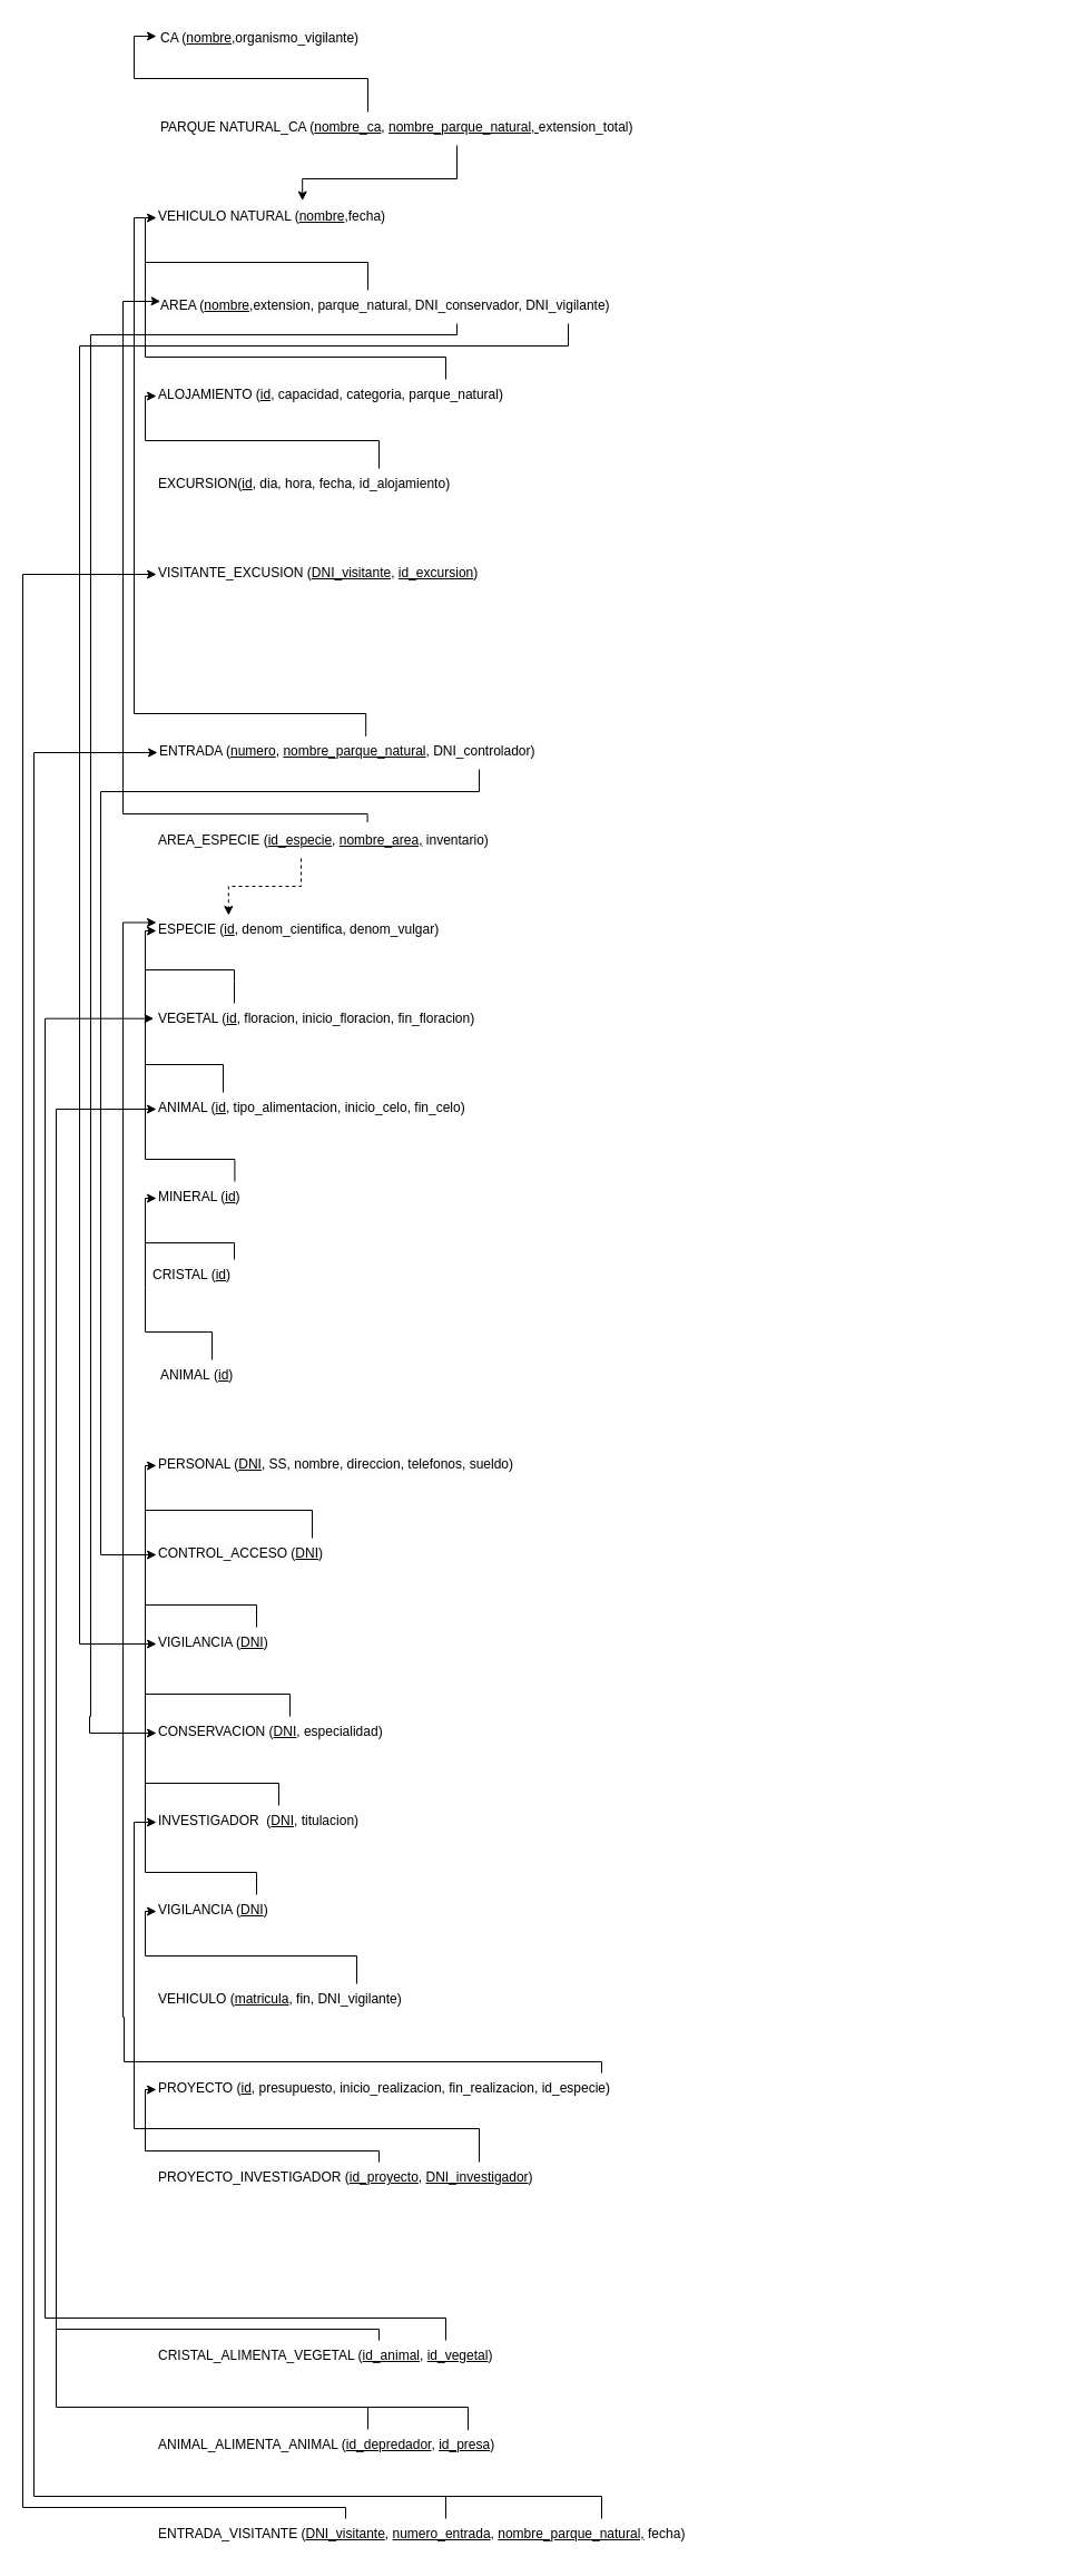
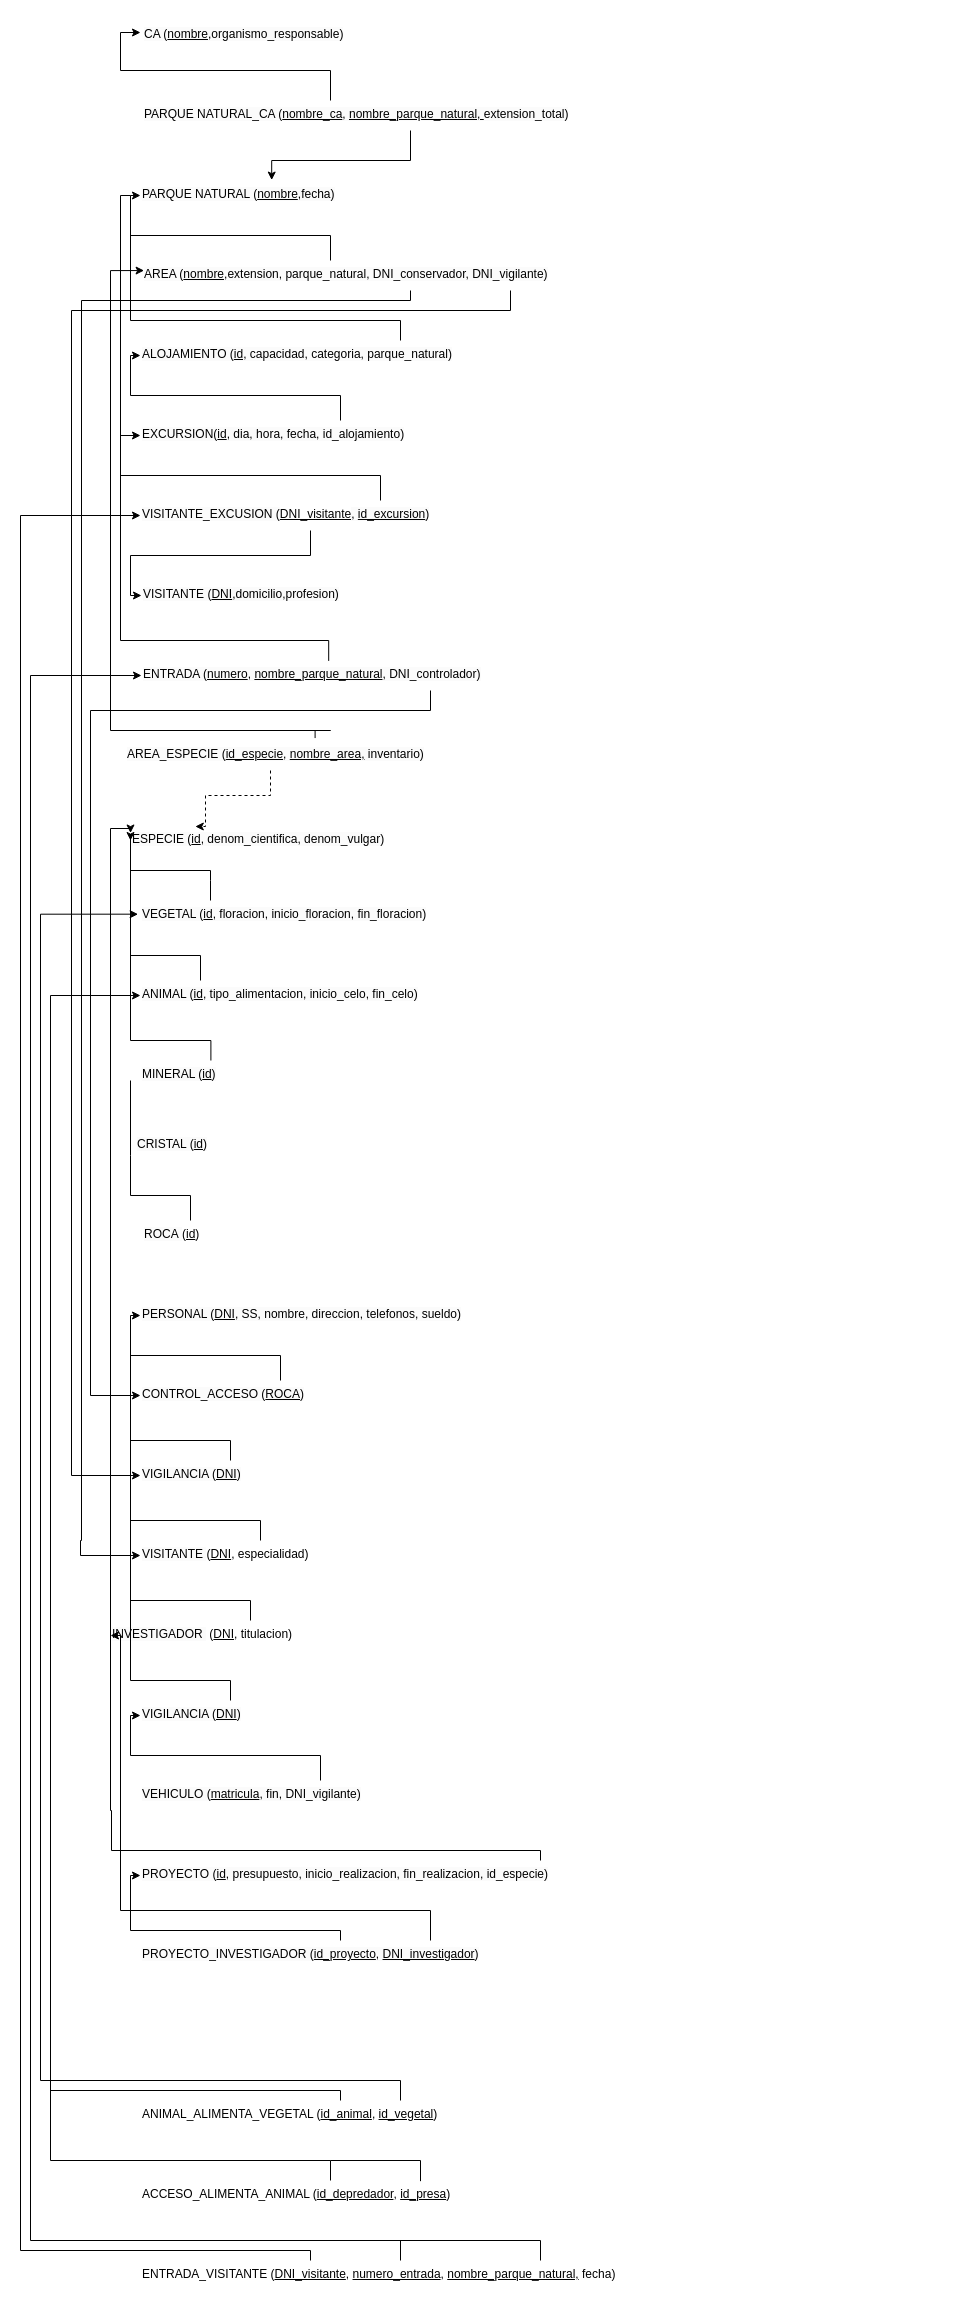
- <mxCell id="17" value="&lt;span style=&quot;color: rgb(0, 0, 0); font-family: Helvetica; font-size: 12px; font-style: normal; font-variant-ligatures: normal; font-variant-caps: normal; font-weight: 400; letter-spacing: normal; orphans: 2; text-align: center; text-indent: 0px; text-transform: none; widows: 2; word-spacing: 0px; -webkit-text-stroke-width: 0px; background-color: rgb(251, 251, 251); text-decoration-thickness: initial; text-decoration-style: initial; text-decoration-color: initial; float: none; display: inline !important;&quot;&gt;CA (&lt;u&gt;nombre&lt;/u&gt;,organismo_vigilante)&lt;/span&gt;" style="text;whiteSpace=wrap;html=1;" parent="1" vertex="1"><mxGeometry x="142" y="20" width="798" height="30" as="geometry" /></mxCell>
+ <mxCell id="17" value="&lt;span style=&quot;color: rgb(0, 0, 0); font-family: Helvetica; font-size: 12px; font-style: normal; font-variant-ligatures: normal; font-variant-caps: normal; font-weight: 400; letter-spacing: normal; orphans: 2; text-align: center; text-indent: 0px; text-transform: none; widows: 2; word-spacing: 0px; -webkit-text-stroke-width: 0px; background-color: rgb(251, 251, 251); text-decoration-thickness: initial; text-decoration-style: initial; text-decoration-color: initial; float: none; display: inline !important;&quot;&gt;CA (&lt;u&gt;nombre&lt;/u&gt;,organismo_responsable)&lt;/span&gt;" style="text;whiteSpace=wrap;html=1;" parent="1" vertex="1"><mxGeometry x="142" y="20" width="798" height="30" as="geometry" /></mxCell>
- <mxCell id="18" value="&lt;span style=&quot;color: rgb(0, 0, 0); font-family: Helvetica; font-size: 12px; font-style: normal; font-variant-ligatures: normal; font-variant-caps: normal; font-weight: 400; letter-spacing: normal; orphans: 2; text-align: center; text-indent: 0px; text-transform: none; widows: 2; word-spacing: 0px; -webkit-text-stroke-width: 0px; background-color: rgb(251, 251, 251); text-decoration-thickness: initial; text-decoration-style: initial; text-decoration-color: initial; float: none; display: inline !important;&quot;&gt;VEHICULO NATURAL (&lt;u&gt;nombre&lt;/u&gt;,fecha)&lt;/span&gt;" style="text;whiteSpace=wrap;html=1;" parent="1" vertex="1"><mxGeometry x="140" y="180" width="800" height="30" as="geometry" /></mxCell>
+ <mxCell id="18" value="&lt;span style=&quot;color: rgb(0, 0, 0); font-family: Helvetica; font-size: 12px; font-style: normal; font-variant-ligatures: normal; font-variant-caps: normal; font-weight: 400; letter-spacing: normal; orphans: 2; text-align: center; text-indent: 0px; text-transform: none; widows: 2; word-spacing: 0px; -webkit-text-stroke-width: 0px; background-color: rgb(251, 251, 251); text-decoration-thickness: initial; text-decoration-style: initial; text-decoration-color: initial; float: none; display: inline !important;&quot;&gt;PARQUE NATURAL (&lt;u&gt;nombre&lt;/u&gt;,fecha)&lt;/span&gt;" style="text;whiteSpace=wrap;html=1;" parent="1" vertex="1"><mxGeometry x="140" y="180" width="800" height="30" as="geometry" /></mxCell>
+ <mxCell id="45" style="edgeStyle=orthogonalEdgeStyle;rounded=0;orthogonalLoop=1;jettySize=auto;html=1;entryX=0;entryY=0.5;entryDx=0;entryDy=0;" edge="1" parent="1" source="47" target="3"><mxGeometry relative="1" as="geometry"><Array as="points"><mxPoint x="380" y="475" /><mxPoint x="120" y="475" /><mxPoint x="120" y="435" /></Array></mxGeometry></mxCell>
+ <mxCell id="46" style="edgeStyle=orthogonalEdgeStyle;rounded=0;orthogonalLoop=1;jettySize=auto;html=1;entryX=0;entryY=0.5;entryDx=0;entryDy=0;" edge="1" parent="1" source="47" target="4"><mxGeometry relative="1" as="geometry"><Array as="points"><mxPoint x="310" y="555" /><mxPoint x="130" y="555" /><mxPoint x="130" y="595" /></Array></mxGeometry></mxCell>
+ <mxCell id="4" value="&lt;span style=&quot;color: rgb(0, 0, 0); font-family: Helvetica; font-size: 12px; font-style: normal; font-variant-ligatures: normal; font-variant-caps: normal; font-weight: 400; letter-spacing: normal; orphans: 2; text-align: center; text-indent: 0px; text-transform: none; widows: 2; word-spacing: 0px; -webkit-text-stroke-width: 0px; background-color: rgb(251, 251, 251); text-decoration-thickness: initial; text-decoration-style: initial; text-decoration-color: initial; float: none; display: inline !important;&quot;&gt;VISITANTE (&lt;u&gt;DNI&lt;/u&gt;,domicilio,profesion)&lt;/span&gt;" style="text;whiteSpace=wrap;html=1;" parent="1" vertex="1"><mxGeometry x="141" y="580" width="800" height="30" as="geometry" /></mxCell>
- <mxCell id="49" value="&lt;span style=&quot;color: rgb(0, 0, 0); font-family: Helvetica; font-size: 12px; font-style: normal; font-variant-ligatures: normal; font-variant-caps: normal; font-weight: 400; letter-spacing: normal; orphans: 2; text-align: center; text-indent: 0px; text-transform: none; widows: 2; word-spacing: 0px; -webkit-text-stroke-width: 0px; background-color: rgb(251, 251, 251); text-decoration-thickness: initial; text-decoration-style: initial; text-decoration-color: initial; float: none; display: inline !important;&quot;&gt;AREA_ESPECIE (&lt;u&gt;id_especie&lt;/u&gt;, &lt;u&gt;nombre_area,&lt;/u&gt; inventario)&lt;/span&gt;" style="text;whiteSpace=wrap;html=1;" vertex="1" parent="1"><mxGeometry x="140" y="740" width="800" height="30" as="geometry" /></mxCell>
+ <mxCell id="49" value="&lt;span style=&quot;color: rgb(0, 0, 0); font-family: Helvetica; font-size: 12px; font-style: normal; font-variant-ligatures: normal; font-variant-caps: normal; font-weight: 400; letter-spacing: normal; orphans: 2; text-align: center; text-indent: 0px; text-transform: none; widows: 2; word-spacing: 0px; -webkit-text-stroke-width: 0px; background-color: rgb(251, 251, 251); text-decoration-thickness: initial; text-decoration-style: initial; text-decoration-color: initial; float: none; display: inline !important;&quot;&gt;AREA_ESPECIE (&lt;u&gt;id_especie&lt;/u&gt;, &lt;u&gt;nombre_area,&lt;/u&gt; inventario)&lt;/span&gt;" style="text;whiteSpace=wrap;html=1;" vertex="1" parent="1"><mxGeometry x="125" y="740" width="800" height="30" as="geometry" /></mxCell>
- <mxCell id="27" value="&lt;span style=&quot;color: rgb(0, 0, 0); font-family: Helvetica; font-size: 12px; font-style: normal; font-variant-ligatures: normal; font-variant-caps: normal; font-weight: 400; letter-spacing: normal; orphans: 2; text-align: center; text-indent: 0px; text-transform: none; widows: 2; word-spacing: 0px; -webkit-text-stroke-width: 0px; background-color: rgb(251, 251, 251); text-decoration-thickness: initial; text-decoration-style: initial; text-decoration-color: initial; float: none; display: inline !important;&quot;&gt;ESPECIE (&lt;u&gt;id&lt;/u&gt;, denom_cientifica, denom_vulgar)&lt;/span&gt;" style="text;whiteSpace=wrap;html=1;" vertex="1" parent="1"><mxGeometry x="140" y="820" width="800" height="30" as="geometry" /></mxCell>
+ <mxCell id="27" value="&lt;span style=&quot;color: rgb(0, 0, 0); font-family: Helvetica; font-size: 12px; font-style: normal; font-variant-ligatures: normal; font-variant-caps: normal; font-weight: 400; letter-spacing: normal; orphans: 2; text-align: center; text-indent: 0px; text-transform: none; widows: 2; word-spacing: 0px; -webkit-text-stroke-width: 0px; background-color: rgb(251, 251, 251); text-decoration-thickness: initial; text-decoration-style: initial; text-decoration-color: initial; float: none; display: inline !important;&quot;&gt;ESPECIE (&lt;u&gt;id&lt;/u&gt;, denom_cientifica, denom_vulgar)&lt;/span&gt;" style="text;whiteSpace=wrap;html=1;" vertex="1" parent="1"><mxGeometry x="130" y="825" width="800" height="30" as="geometry" /></mxCell>
- <mxCell id="34" style="edgeStyle=orthogonalEdgeStyle;rounded=0;orthogonalLoop=1;jettySize=auto;html=1;entryX=0;entryY=0.5;entryDx=0;entryDy=0;" edge="1" parent="1" source="35" target="33"><mxGeometry relative="1" as="geometry"><Array as="points"><mxPoint x="210" y="1115" /><mxPoint x="130" y="1115" /><mxPoint x="130" y="1075" /></Array></mxGeometry></mxCell>
- <mxCell id="37" value="&lt;span style=&quot;color: rgb(0, 0, 0); font-family: Helvetica; font-size: 12px; font-style: normal; font-variant-ligatures: normal; font-variant-caps: normal; font-weight: 400; letter-spacing: normal; orphans: 2; text-align: center; text-indent: 0px; text-transform: none; widows: 2; word-spacing: 0px; -webkit-text-stroke-width: 0px; background-color: rgb(251, 251, 251); text-decoration-thickness: initial; text-decoration-style: initial; text-decoration-color: initial; float: none; display: inline !important;&quot;&gt;ANIMAL&amp;nbsp;&lt;/span&gt;(&lt;u&gt;id&lt;/u&gt;)" style="text;whiteSpace=wrap;html=1;" vertex="1" parent="1"><mxGeometry x="142" y="1220" width="798" height="30" as="geometry" /></mxCell>
+ <mxCell id="37" value="&lt;span style=&quot;color: rgb(0, 0, 0); font-family: Helvetica; font-size: 12px; font-style: normal; font-variant-ligatures: normal; font-variant-caps: normal; font-weight: 400; letter-spacing: normal; orphans: 2; text-align: center; text-indent: 0px; text-transform: none; widows: 2; word-spacing: 0px; -webkit-text-stroke-width: 0px; background-color: rgb(251, 251, 251); text-decoration-thickness: initial; text-decoration-style: initial; text-decoration-color: initial; float: none; display: inline !important;&quot;&gt;ROCA&amp;nbsp;&lt;/span&gt;(&lt;u&gt;id&lt;/u&gt;)" style="text;whiteSpace=wrap;html=1;" vertex="1" parent="1"><mxGeometry x="142" y="1220" width="798" height="30" as="geometry" /></mxCell>
- <mxCell id="10" value="&lt;span style=&quot;color: rgb(0, 0, 0); font-family: Helvetica; font-size: 12px; font-style: normal; font-variant-ligatures: normal; font-variant-caps: normal; font-weight: 400; letter-spacing: normal; orphans: 2; text-align: center; text-indent: 0px; text-transform: none; widows: 2; word-spacing: 0px; -webkit-text-stroke-width: 0px; background-color: rgb(251, 251, 251); text-decoration-thickness: initial; text-decoration-style: initial; text-decoration-color: initial; float: none; display: inline !important;&quot;&gt;CONTROL_ACCESO (&lt;u style=&quot;border-color: var(--border-color);&quot;&gt;DNI&lt;/u&gt;)&lt;/span&gt;" style="text;whiteSpace=wrap;html=1;" parent="1" vertex="1"><mxGeometry x="140" y="1380" width="758" height="30" as="geometry" /></mxCell>
+ <mxCell id="10" value="&lt;span style=&quot;color: rgb(0, 0, 0); font-family: Helvetica; font-size: 12px; font-style: normal; font-variant-ligatures: normal; font-variant-caps: normal; font-weight: 400; letter-spacing: normal; orphans: 2; text-align: center; text-indent: 0px; text-transform: none; widows: 2; word-spacing: 0px; -webkit-text-stroke-width: 0px; background-color: rgb(251, 251, 251); text-decoration-thickness: initial; text-decoration-style: initial; text-decoration-color: initial; float: none; display: inline !important;&quot;&gt;CONTROL_ACCESO (&lt;u style=&quot;border-color: var(--border-color);&quot;&gt;ROCA&lt;/u&gt;)&lt;/span&gt;" style="text;whiteSpace=wrap;html=1;" parent="1" vertex="1"><mxGeometry x="140" y="1380" width="758" height="30" as="geometry" /></mxCell>
- <mxCell id="14" value="&lt;span style=&quot;color: rgb(0, 0, 0); font-family: Helvetica; font-size: 12px; font-style: normal; font-variant-ligatures: normal; font-variant-caps: normal; font-weight: 400; letter-spacing: normal; orphans: 2; text-align: center; text-indent: 0px; text-transform: none; widows: 2; word-spacing: 0px; -webkit-text-stroke-width: 0px; background-color: rgb(251, 251, 251); text-decoration-thickness: initial; text-decoration-style: initial; text-decoration-color: initial; float: none; display: inline !important;&quot;&gt;CONSERVACION&amp;nbsp;&lt;/span&gt;(&lt;u style=&quot;border-color: var(--border-color); text-align: center;&quot;&gt;DNI&lt;/u&gt;&lt;span style=&quot;border-color: var(--border-color); text-align: center;&quot;&gt;, especialidad&lt;/span&gt;&lt;span style=&quot;text-align: center;&quot;&gt;)&lt;/span&gt;" style="text;whiteSpace=wrap;html=1;" parent="1" vertex="1"><mxGeometry x="140" y="1540" width="800" height="30" as="geometry" /></mxCell>
+ <mxCell id="14" value="&lt;span style=&quot;color: rgb(0, 0, 0); font-family: Helvetica; font-size: 12px; font-style: normal; font-variant-ligatures: normal; font-variant-caps: normal; font-weight: 400; letter-spacing: normal; orphans: 2; text-align: center; text-indent: 0px; text-transform: none; widows: 2; word-spacing: 0px; -webkit-text-stroke-width: 0px; background-color: rgb(251, 251, 251); text-decoration-thickness: initial; text-decoration-style: initial; text-decoration-color: initial; float: none; display: inline !important;&quot;&gt;VISITANTE&amp;nbsp;&lt;/span&gt;(&lt;u style=&quot;border-color: var(--border-color); text-align: center;&quot;&gt;DNI&lt;/u&gt;&lt;span style=&quot;border-color: var(--border-color); text-align: center;&quot;&gt;, especialidad&lt;/span&gt;&lt;span style=&quot;text-align: center;&quot;&gt;)&lt;/span&gt;" style="text;whiteSpace=wrap;html=1;" parent="1" vertex="1"><mxGeometry x="140" y="1540" width="800" height="30" as="geometry" /></mxCell>
- <mxCell id="16" value="&lt;span style=&quot;color: rgb(0, 0, 0); font-family: Helvetica; font-size: 12px; font-style: normal; font-variant-ligatures: normal; font-variant-caps: normal; font-weight: 400; letter-spacing: normal; orphans: 2; text-align: center; text-indent: 0px; text-transform: none; widows: 2; word-spacing: 0px; -webkit-text-stroke-width: 0px; background-color: rgb(251, 251, 251); text-decoration-thickness: initial; text-decoration-style: initial; text-decoration-color: initial; float: none; display: inline !important;&quot;&gt;INVESTIGADOR&amp;nbsp;&lt;/span&gt;&amp;nbsp;(&lt;u style=&quot;border-color: var(--border-color); text-align: center;&quot;&gt;DNI&lt;/u&gt;&lt;span style=&quot;border-color: var(--border-color); text-align: center;&quot;&gt;, titulacion&lt;/span&gt;&lt;span style=&quot;border-color: var(--border-color); text-align: center;&quot;&gt;)&lt;/span&gt;" style="text;whiteSpace=wrap;html=1;" parent="1" vertex="1"><mxGeometry x="140" y="1620" width="800" height="30" as="geometry" /></mxCell>
+ <mxCell id="16" value="&lt;span style=&quot;color: rgb(0, 0, 0); font-family: Helvetica; font-size: 12px; font-style: normal; font-variant-ligatures: normal; font-variant-caps: normal; font-weight: 400; letter-spacing: normal; orphans: 2; text-align: center; text-indent: 0px; text-transform: none; widows: 2; word-spacing: 0px; -webkit-text-stroke-width: 0px; background-color: rgb(251, 251, 251); text-decoration-thickness: initial; text-decoration-style: initial; text-decoration-color: initial; float: none; display: inline !important;&quot;&gt;INVESTIGADOR&amp;nbsp;&lt;/span&gt;&amp;nbsp;(&lt;u style=&quot;border-color: var(--border-color); text-align: center;&quot;&gt;DNI&lt;/u&gt;&lt;span style=&quot;border-color: var(--border-color); text-align: center;&quot;&gt;, titulacion&lt;/span&gt;&lt;span style=&quot;border-color: var(--border-color); text-align: center;&quot;&gt;)&lt;/span&gt;" style="text;whiteSpace=wrap;html=1;" parent="1" vertex="1"><mxGeometry x="110" y="1620" width="800" height="30" as="geometry" /></mxCell>
- <mxCell id="56" value="&lt;div style=&quot;text-align: center;&quot;&gt;CRISTAL_ALIMENTA_VEGETAL (&lt;u&gt;id_animal&lt;/u&gt;, &lt;u&gt;id_vegetal&lt;/u&gt;)&lt;/div&gt;" style="text;whiteSpace=wrap;html=1;" vertex="1" parent="1"><mxGeometry x="140" y="2100" width="800" height="30" as="geometry" /></mxCell>
+ <mxCell id="56" value="&lt;div style=&quot;text-align: center;&quot;&gt;ANIMAL_ALIMENTA_VEGETAL (&lt;u&gt;id_animal&lt;/u&gt;, &lt;u&gt;id_vegetal&lt;/u&gt;)&lt;/div&gt;" style="text;whiteSpace=wrap;html=1;" vertex="1" parent="1"><mxGeometry x="140" y="2100" width="800" height="30" as="geometry" /></mxCell>
- <mxCell id="59" value="&lt;div style=&quot;text-align: center;&quot;&gt;ANIMAL_ALIMENTA_ANIMAL (&lt;u style=&quot;border-color: var(--border-color);&quot;&gt;id_depredador&lt;/u&gt;,&amp;nbsp;&lt;u style=&quot;border-color: var(--border-color);&quot;&gt;id_presa&lt;/u&gt;)&lt;br&gt;&lt;/div&gt;" style="text;whiteSpace=wrap;html=1;" vertex="1" parent="1"><mxGeometry x="140" y="2180" width="800" height="30" as="geometry" /></mxCell>
+ <mxCell id="59" value="&lt;div style=&quot;text-align: center;&quot;&gt;ACCESO_ALIMENTA_ANIMAL (&lt;u style=&quot;border-color: var(--border-color);&quot;&gt;id_depredador&lt;/u&gt;,&amp;nbsp;&lt;u style=&quot;border-color: var(--border-color);&quot;&gt;id_presa&lt;/u&gt;)&lt;br&gt;&lt;/div&gt;" style="text;whiteSpace=wrap;html=1;" vertex="1" parent="1"><mxGeometry x="140" y="2180" width="800" height="30" as="geometry" /></mxCell>
